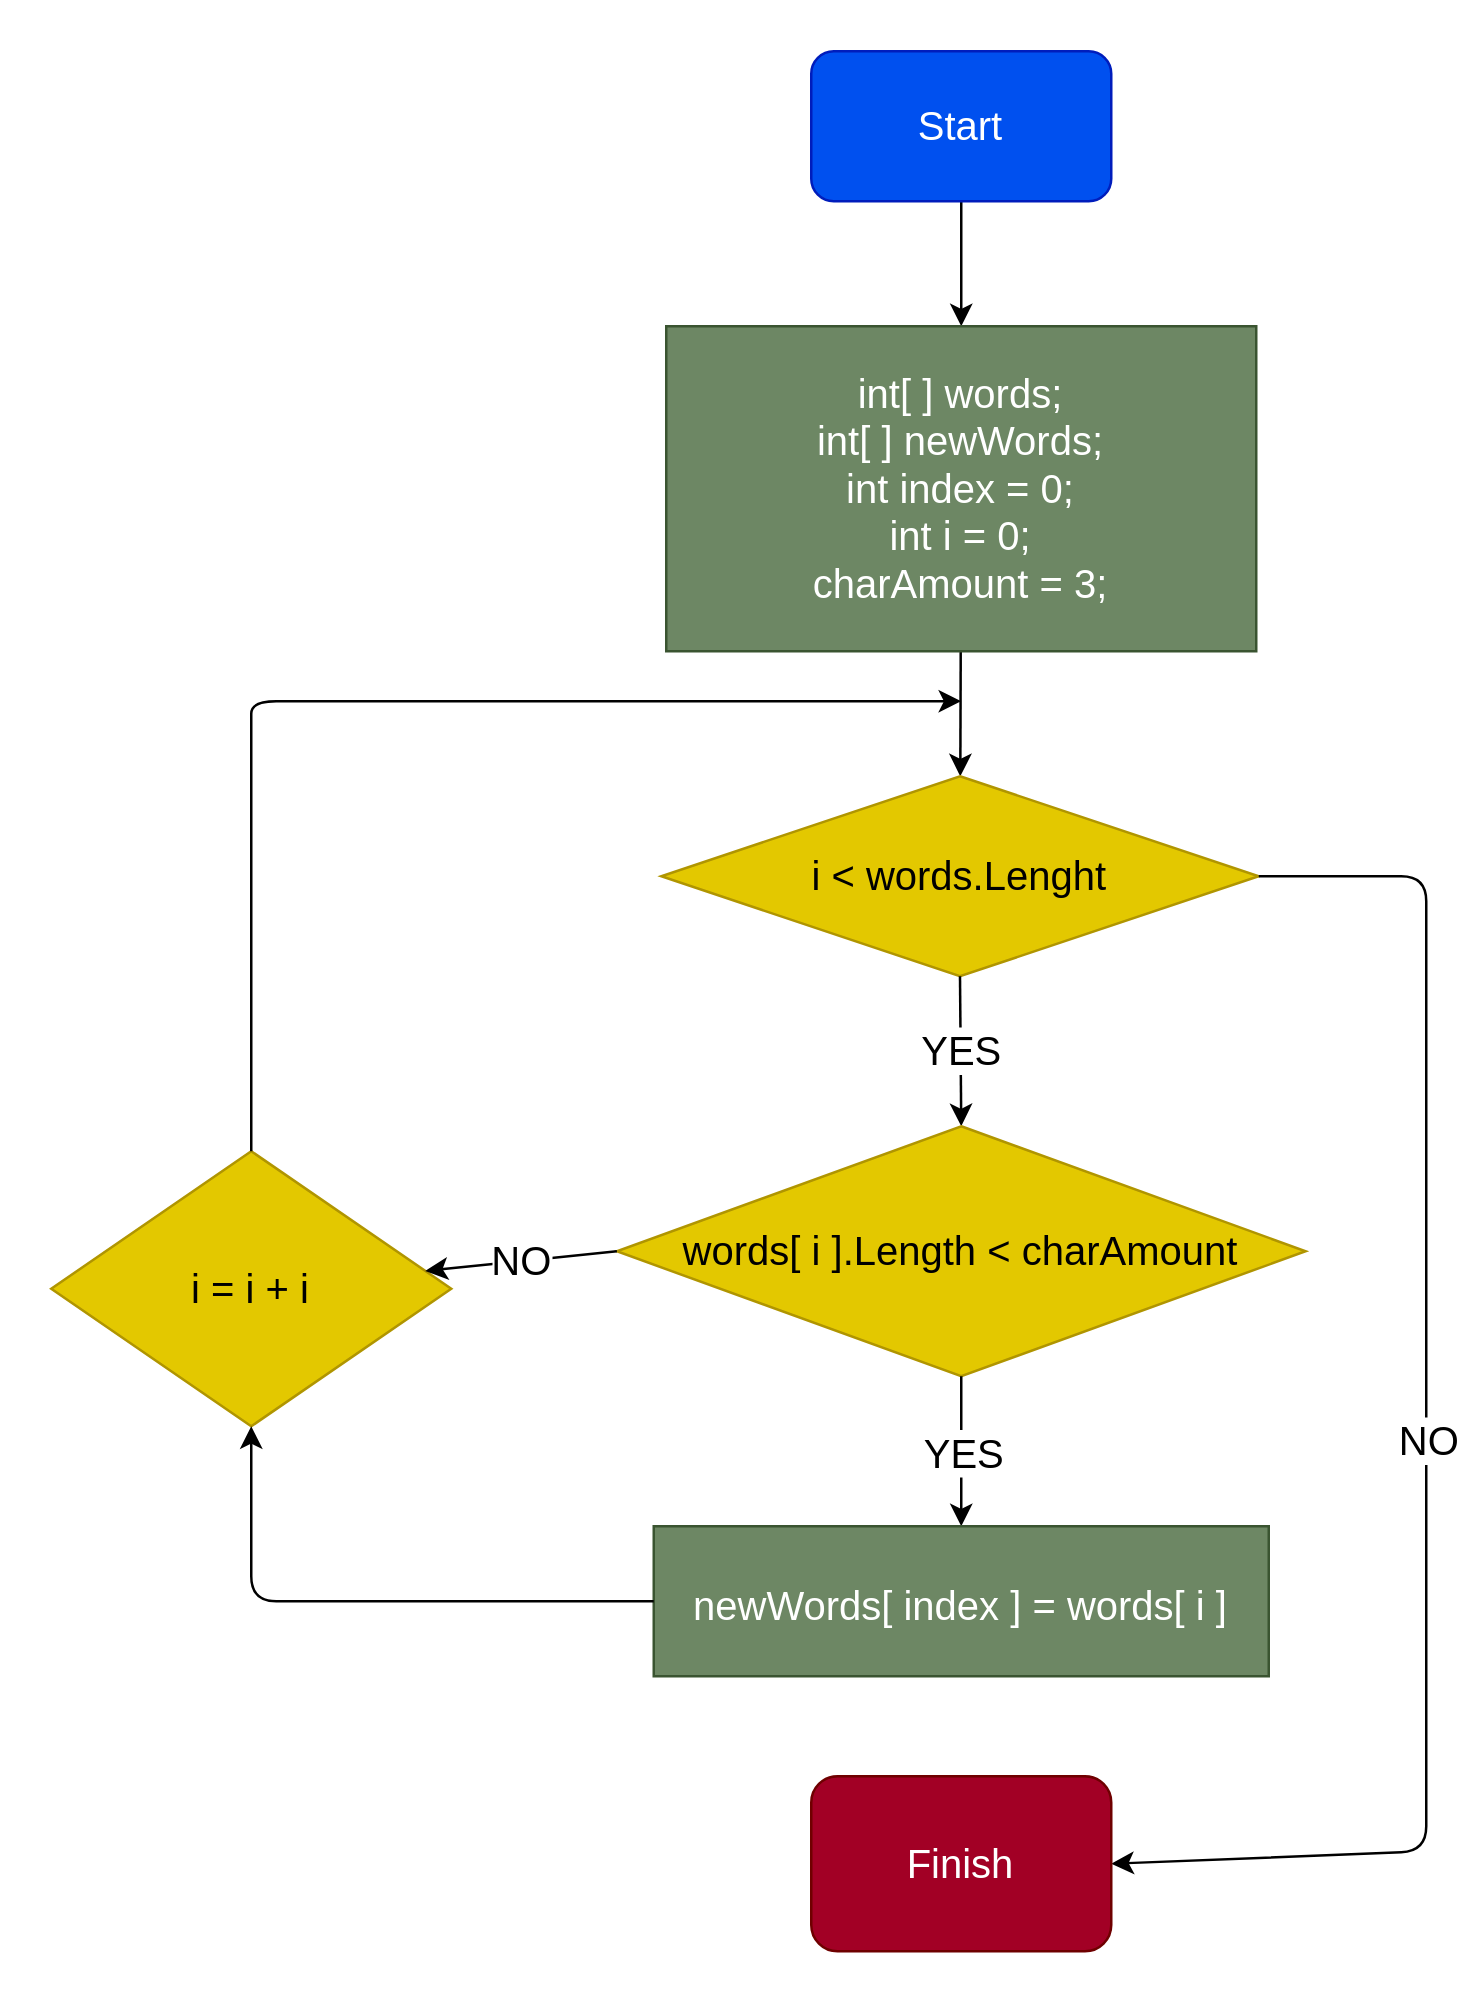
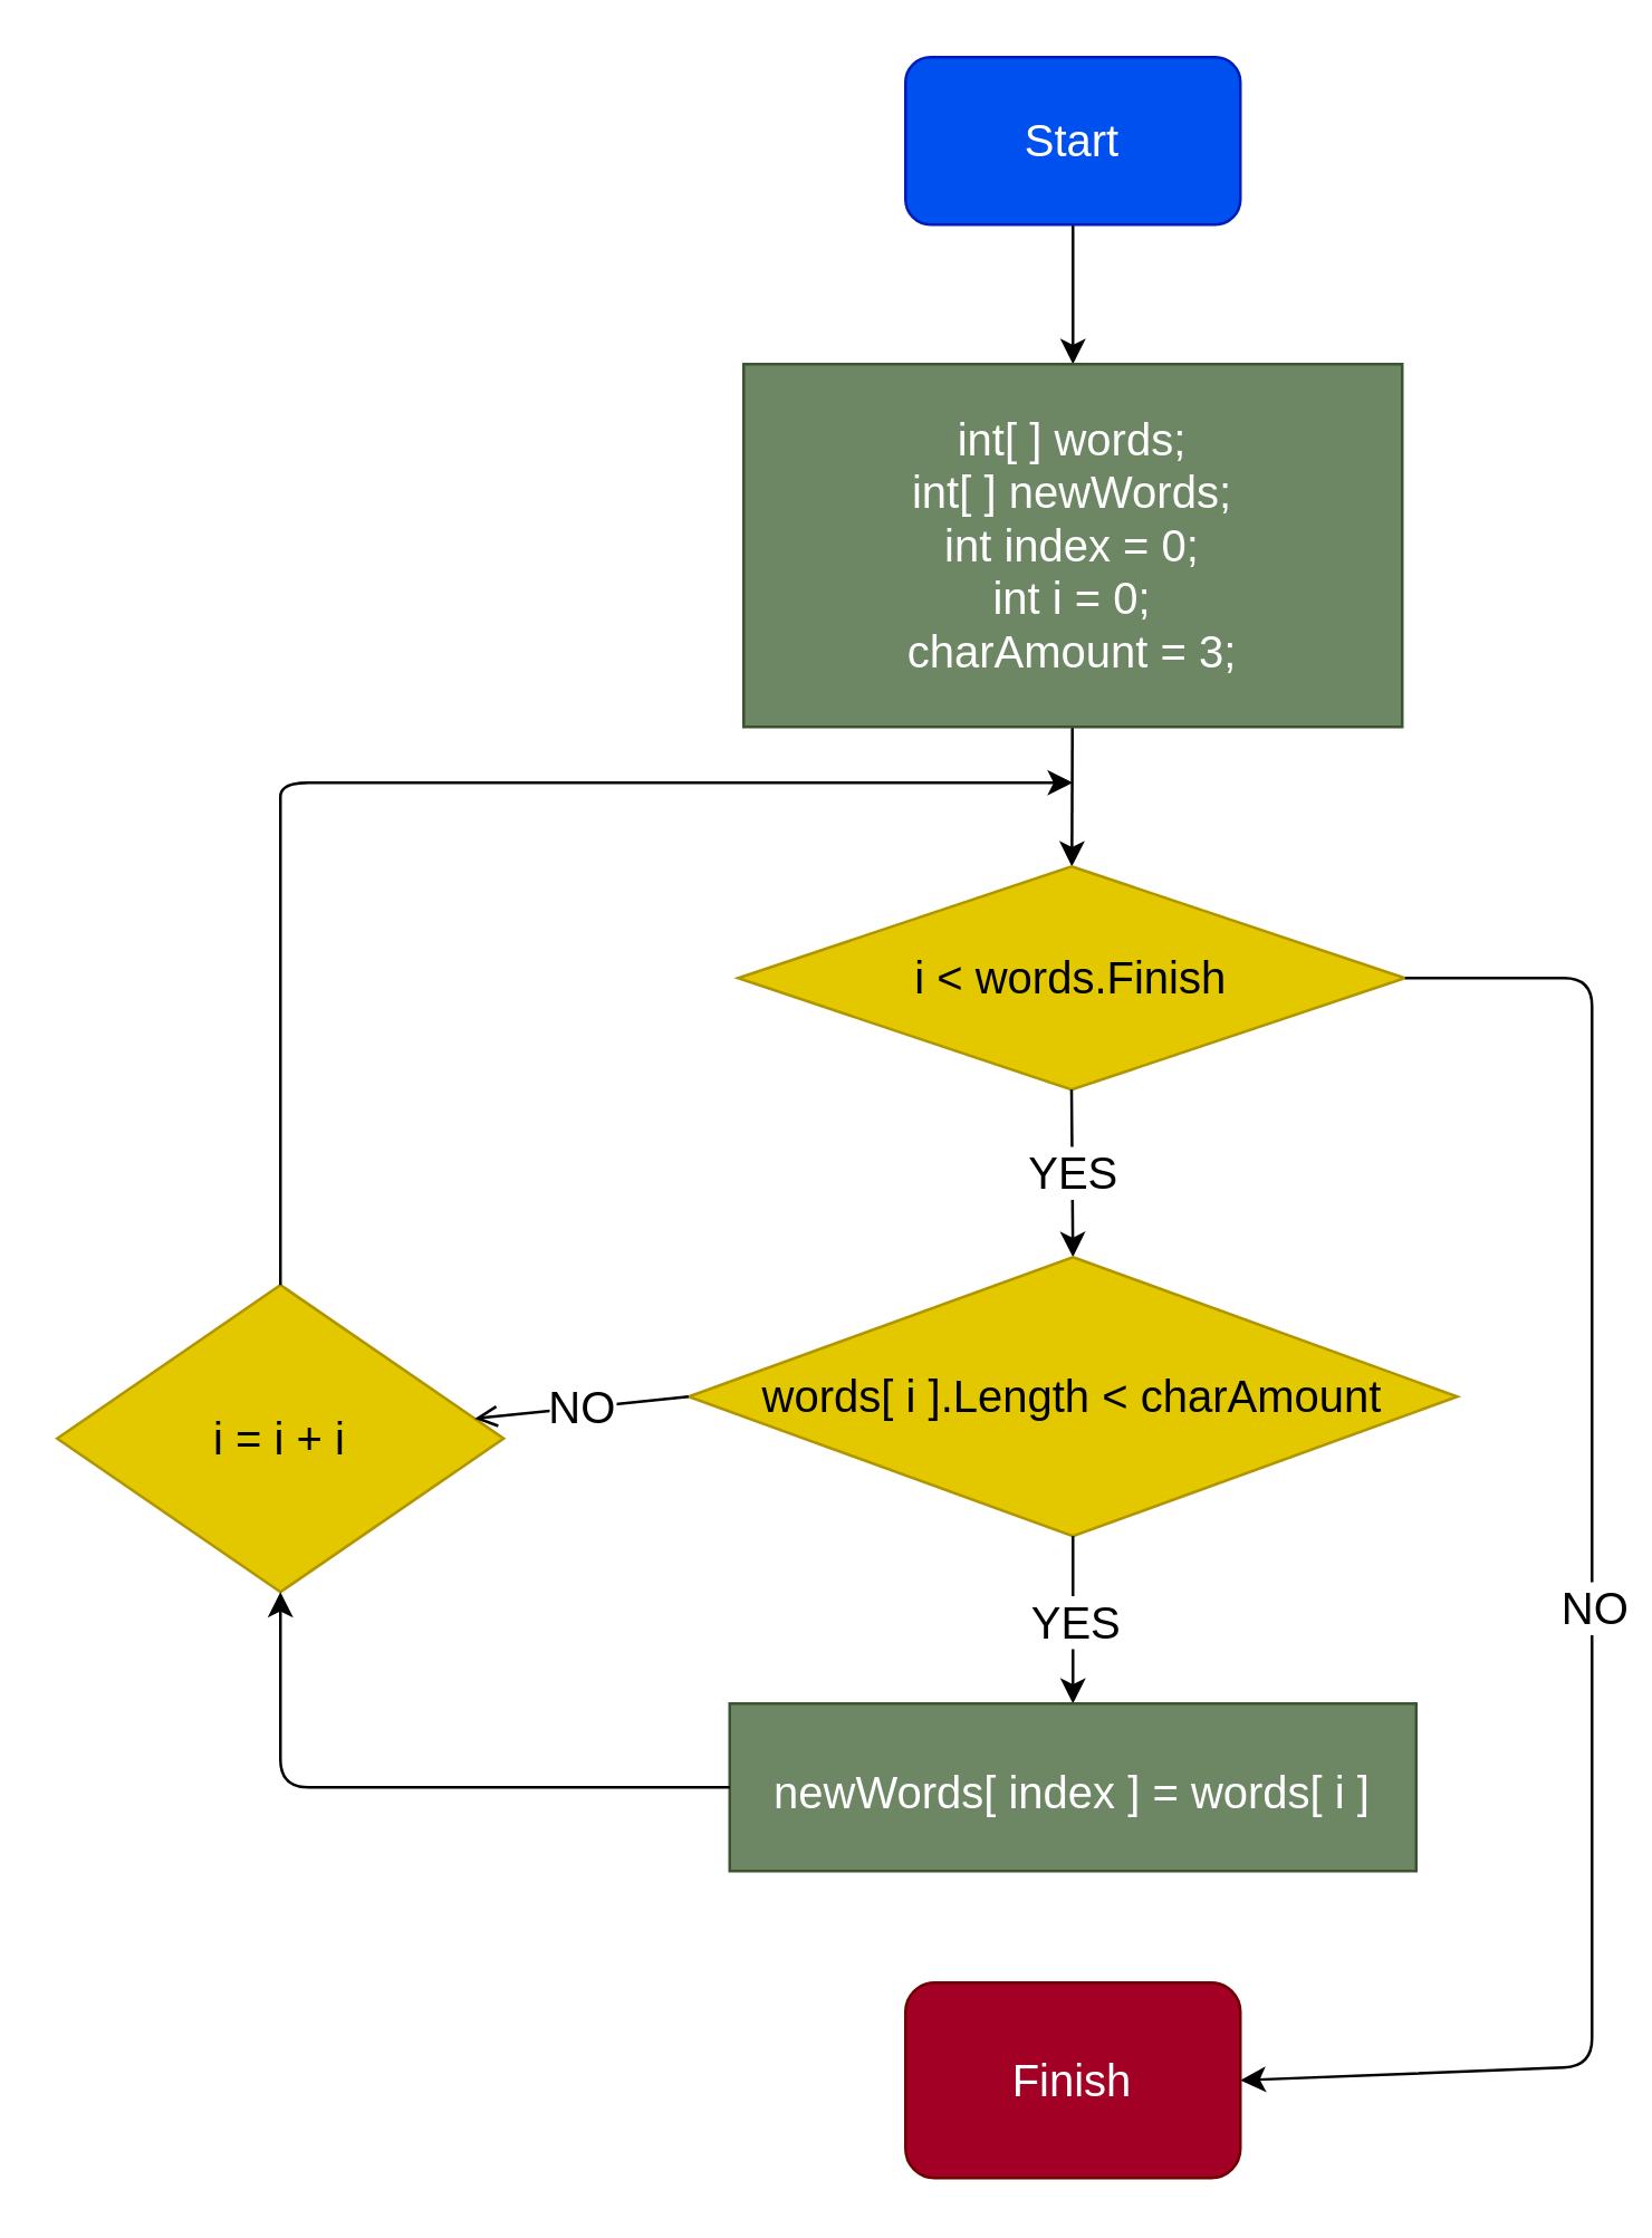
- <mxCell id="6" value="i &amp;lt; words.Lenght" style="rhombus;whiteSpace=wrap;html=1;fontSize=16;rounded=0;fillColor=#e3c800;strokeColor=#B09500;fontColor=#000000;" vertex="1" parent="1"><mxGeometry x="264" y="310" width="239" height="80" as="geometry" /></mxCell>
+ <mxCell id="6" value="i &amp;lt; words.Finish" style="rhombus;whiteSpace=wrap;html=1;fontSize=16;rounded=0;fillColor=#e3c800;strokeColor=#B09500;fontColor=#000000;" vertex="1" parent="1"><mxGeometry x="264" y="310" width="239" height="80" as="geometry" /></mxCell>
- <mxCell id="14" value="" style="endArrow=classic;html=1;fontSize=16;exitX=0;exitY=0.5;exitDx=0;exitDy=0;" edge="1" parent="1" source="9" target="13"><mxGeometry relative="1" as="geometry"><mxPoint x="80" y="640" as="sourcePoint" /><mxPoint x="180" y="640" as="targetPoint" /></mxGeometry></mxCell>
+ <mxCell id="14" value="" style="endArrow=open;html=1;fontSize=16;exitX=0;exitY=0.5;exitDx=0;exitDy=0;" edge="1" parent="1" source="9" target="13"><mxGeometry relative="1" as="geometry"><mxPoint x="80" y="640" as="sourcePoint" /><mxPoint x="180" y="640" as="targetPoint" /></mxGeometry></mxCell>
